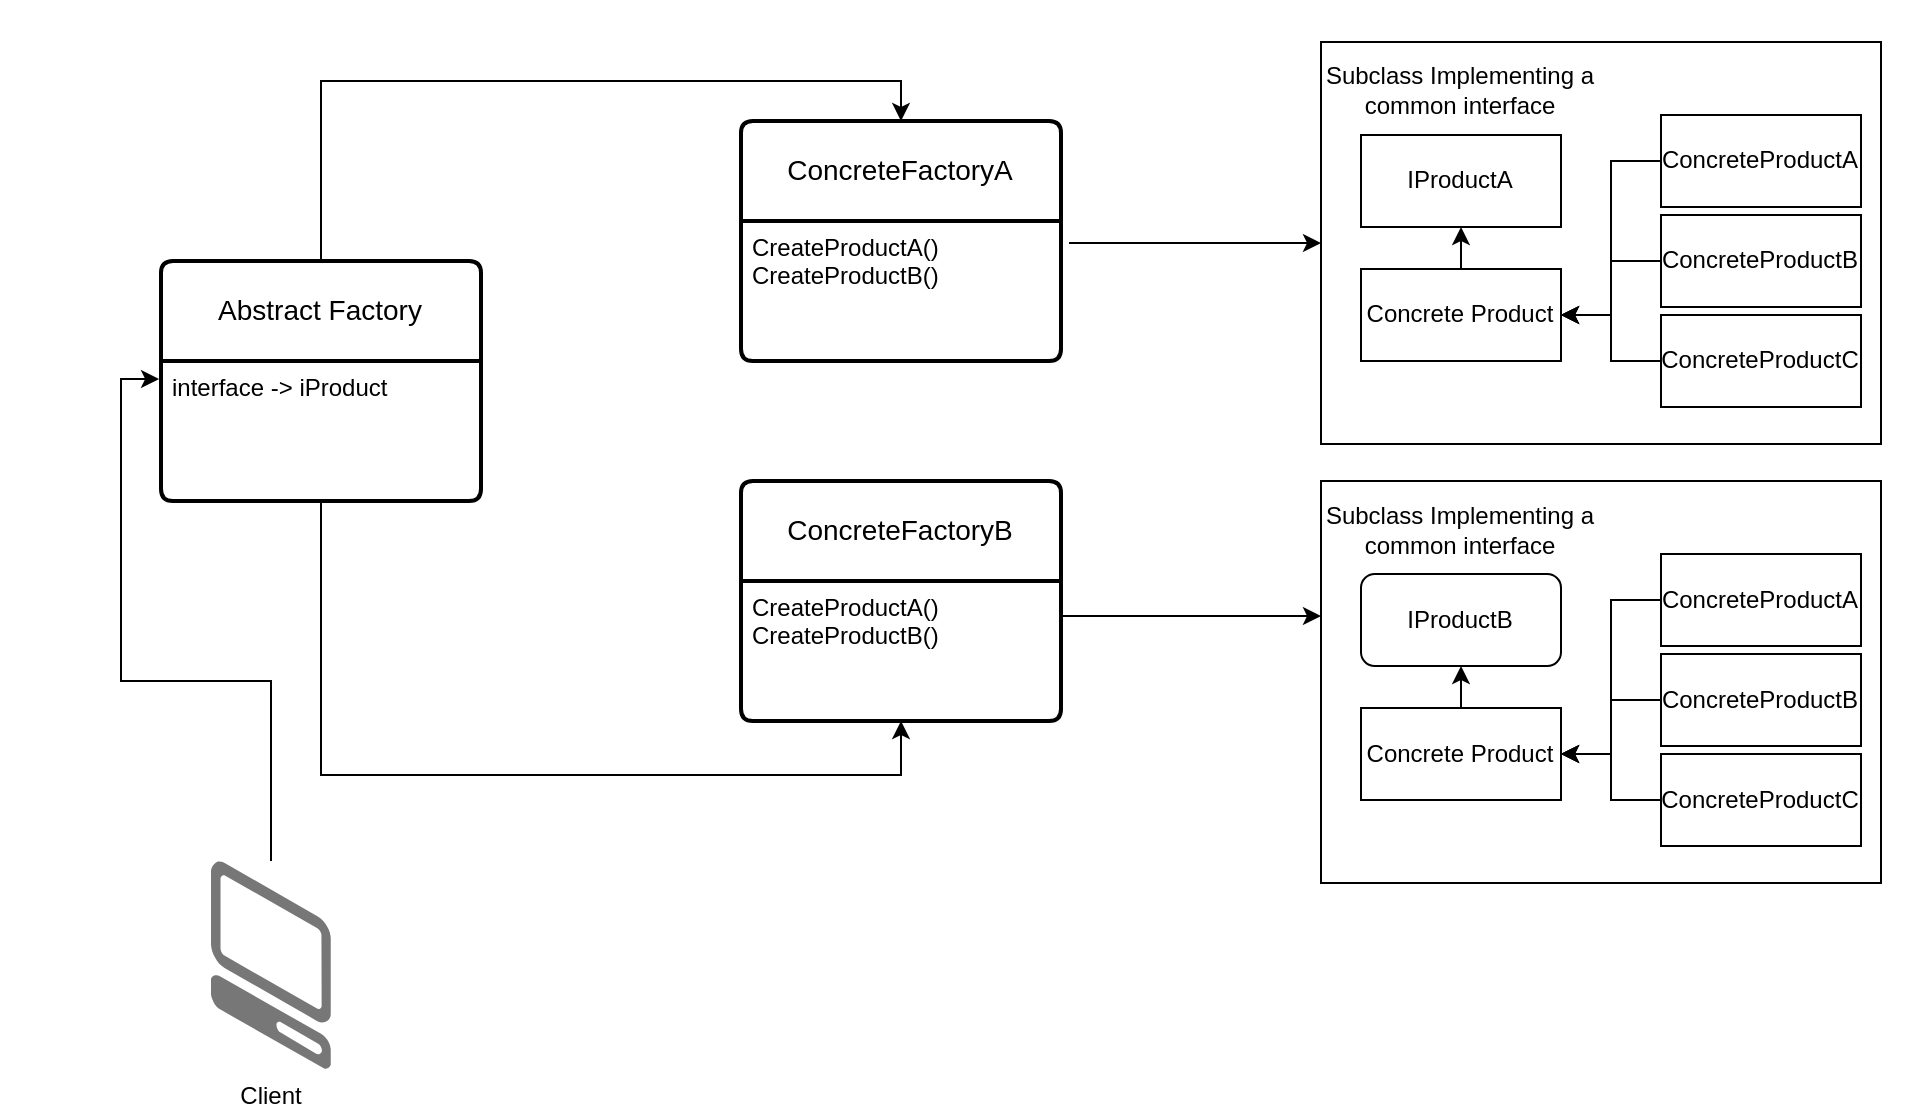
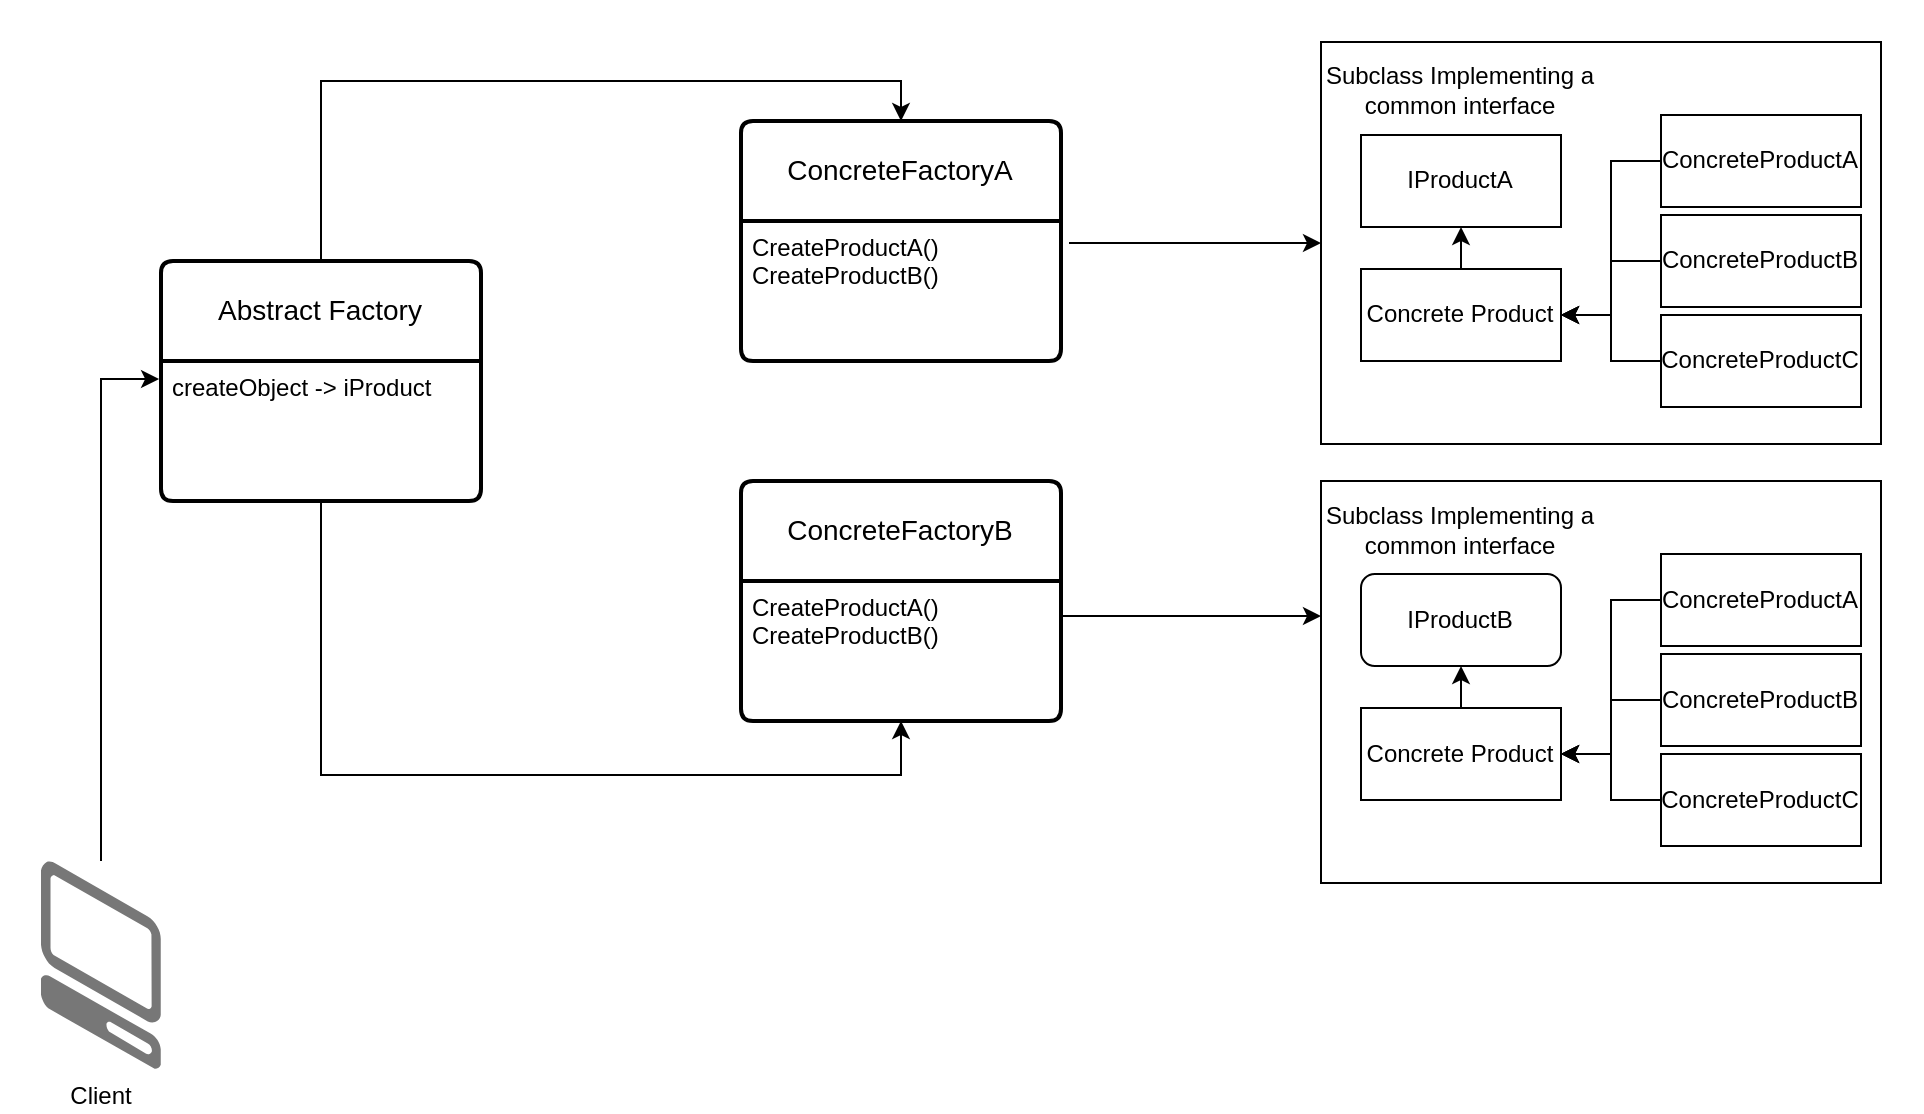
- <mxCell id="3" value="interface -&amp;gt; iProduct" style="align=left;strokeColor=none;fillColor=none;spacingLeft=4;fontSize=12;verticalAlign=top;resizable=0;rotatable=0;part=1;html=1;" vertex="1" parent="2"><mxGeometry y="50" width="160" height="70" as="geometry" /></mxCell>
+ <mxCell id="3" value="createObject -&amp;gt; iProduct" style="align=left;strokeColor=none;fillColor=none;spacingLeft=4;fontSize=12;verticalAlign=top;resizable=0;rotatable=0;part=1;html=1;" vertex="1" parent="2"><mxGeometry y="50" width="160" height="70" as="geometry" /></mxCell>
- <mxCell id="11" value="Client" style="verticalLabelPosition=bottom;html=1;verticalAlign=top;strokeWidth=1;align=center;outlineConnect=0;dashed=0;outlineConnect=0;shape=mxgraph.aws3d.client;aspect=fixed;strokeColor=none;fillColor=#777777;" vertex="1" parent="1"><mxGeometry x="105" y="430" width="60" height="104" as="geometry" /></mxCell>
+ <mxCell id="11" value="Client" style="verticalLabelPosition=bottom;html=1;verticalAlign=top;strokeWidth=1;align=center;outlineConnect=0;dashed=0;outlineConnect=0;shape=mxgraph.aws3d.client;aspect=fixed;strokeColor=none;fillColor=#777777;" vertex="1" parent="1"><mxGeometry x="20" y="430" width="60" height="104" as="geometry" /></mxCell>
